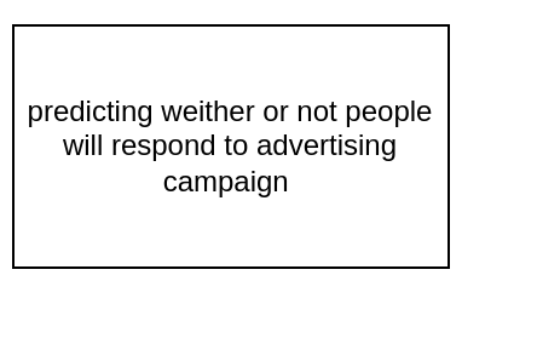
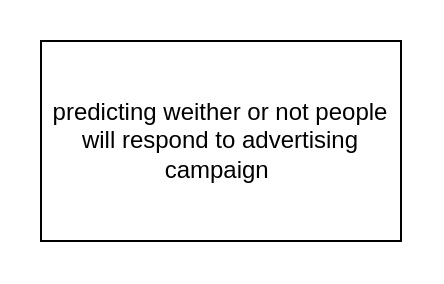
- <mxCell id="2" value="predicting weither or not people will respond to advertising campaign&amp;nbsp;" style="whiteSpace=wrap;html=1;" parent="1" vertex="1"><mxGeometry x="5" y="10" width="180" height="100" as="geometry" /></mxCell>
+ <mxCell id="2" value="predicting weither or not people will respond to advertising campaign&amp;nbsp;" style="whiteSpace=wrap;html=1;" parent="1" vertex="1"><mxGeometry x="20" y="20" width="180" height="100" as="geometry" /></mxCell>
